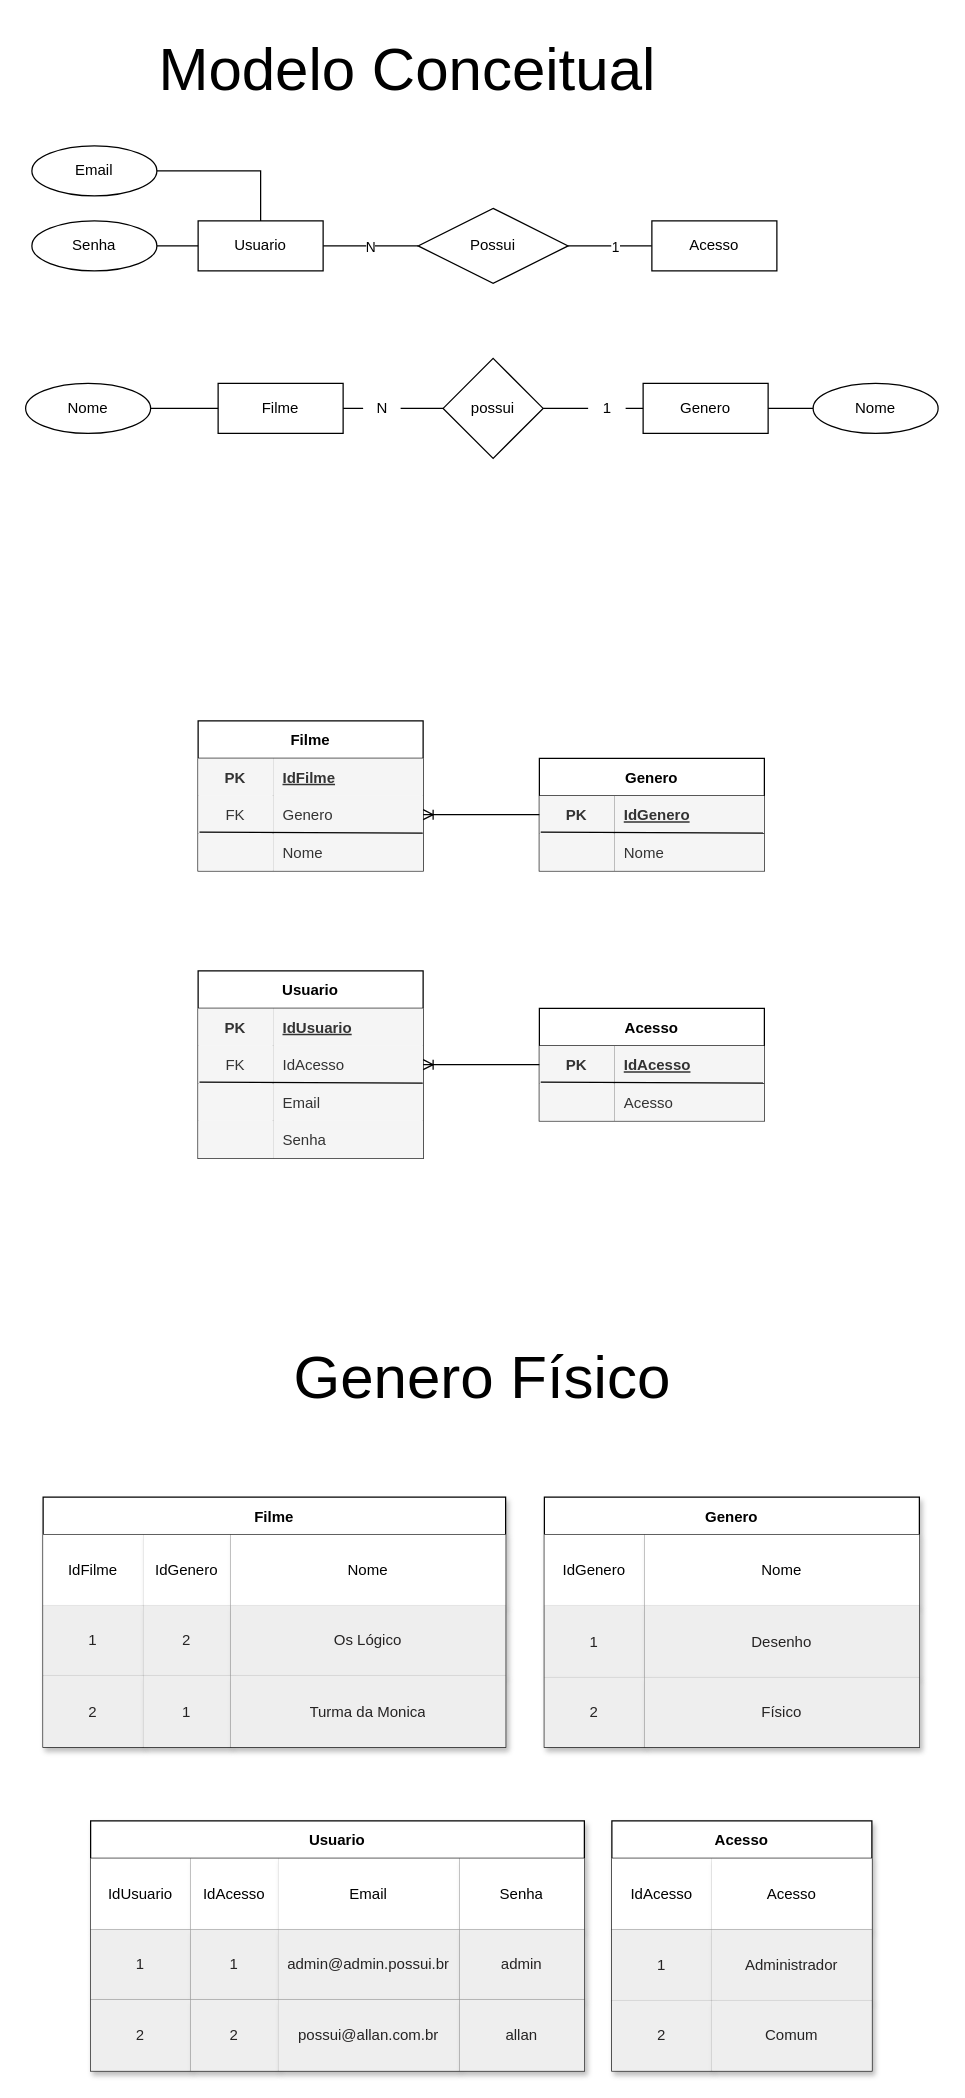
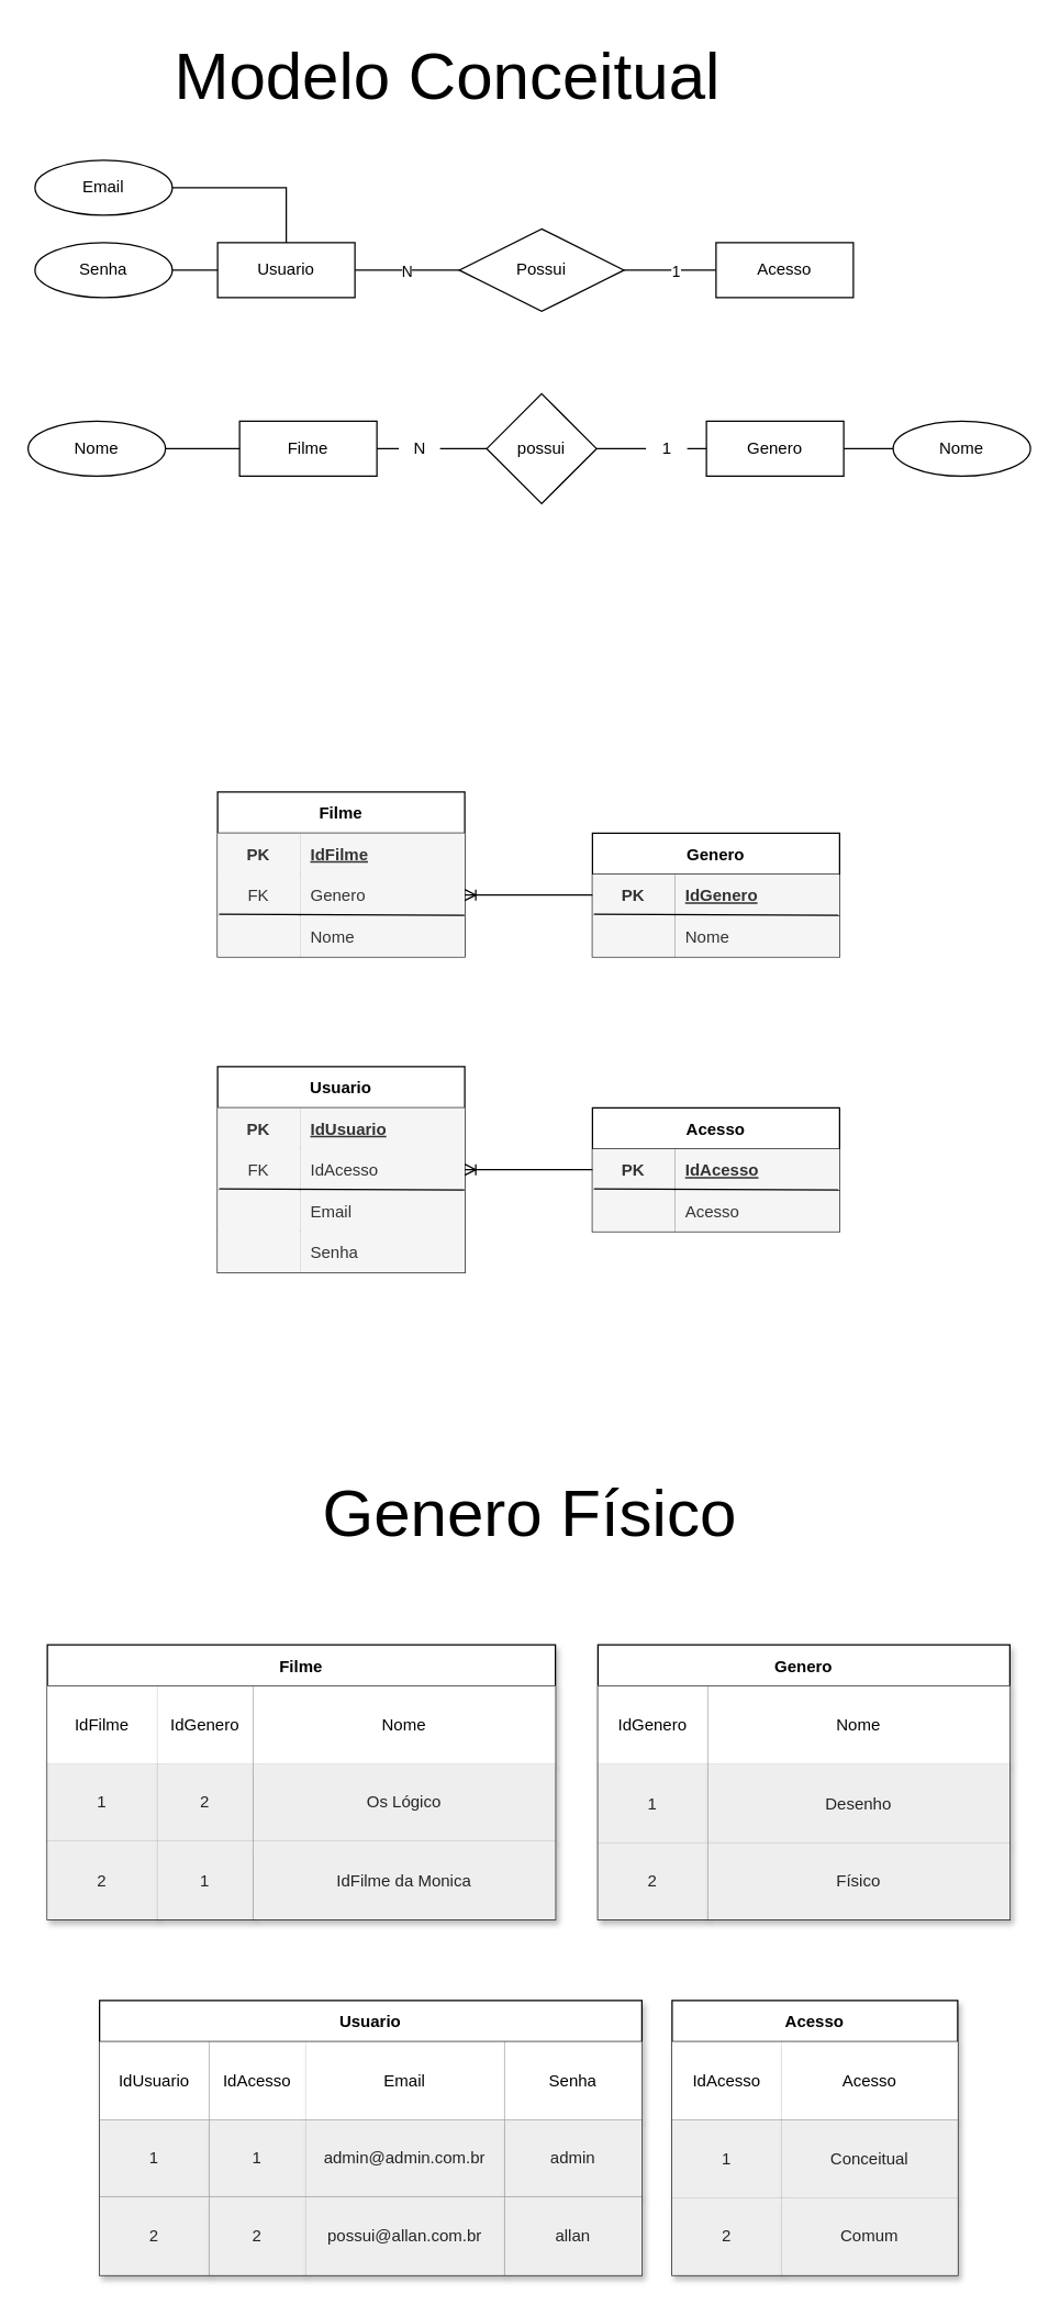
- <mxCell id="48" value="Turma da Monica" style="shape=partialRectangle;html=1;whiteSpace=wrap;connectable=0;top=0;left=0;bottom=0;right=0;overflow=hidden;shadow=1;labelBackgroundColor=none;fillColor=#eeeeee;strokeColor=#36393d;fontColor=#252323;" parent="45" vertex="1"><mxGeometry x="150" width="220" height="57" as="geometry"><mxRectangle width="220" height="57" as="alternateBounds" /></mxGeometry></mxCell>
+ <mxCell id="48" value="IdFilme da Monica" style="shape=partialRectangle;html=1;whiteSpace=wrap;connectable=0;top=0;left=0;bottom=0;right=0;overflow=hidden;shadow=1;labelBackgroundColor=none;fillColor=#eeeeee;strokeColor=#36393d;fontColor=#252323;" parent="45" vertex="1"><mxGeometry x="150" width="220" height="57" as="geometry"><mxRectangle width="220" height="57" as="alternateBounds" /></mxGeometry></mxCell>
- <mxCell id="113" value="admin@admin.possui.br" style="shape=partialRectangle;html=1;whiteSpace=wrap;connectable=0;top=0;left=0;bottom=0;right=0;overflow=hidden;shadow=1;labelBackgroundColor=none;fillColor=#eeeeee;strokeColor=#36393d;fontColor=#252323;" vertex="1" parent="110"><mxGeometry x="150" width="145" height="56" as="geometry"><mxRectangle width="145" height="56" as="alternateBounds" /></mxGeometry></mxCell>
+ <mxCell id="113" value="admin@admin.com.br" style="shape=partialRectangle;html=1;whiteSpace=wrap;connectable=0;top=0;left=0;bottom=0;right=0;overflow=hidden;shadow=1;labelBackgroundColor=none;fillColor=#eeeeee;strokeColor=#36393d;fontColor=#252323;" vertex="1" parent="110"><mxGeometry x="150" width="145" height="56" as="geometry"><mxRectangle width="145" height="56" as="alternateBounds" /></mxGeometry></mxCell>
- <mxCell id="100" value="Administrador" style="shape=partialRectangle;html=1;whiteSpace=wrap;connectable=0;top=0;left=0;bottom=0;right=0;overflow=hidden;shadow=1;labelBackgroundColor=none;fillColor=#eeeeee;strokeColor=#36393d;fontColor=#252323;" vertex="1" parent="98"><mxGeometry x="80" width="128" height="57" as="geometry"><mxRectangle width="128" height="57" as="alternateBounds" /></mxGeometry></mxCell>
+ <mxCell id="100" value="Conceitual" style="shape=partialRectangle;html=1;whiteSpace=wrap;connectable=0;top=0;left=0;bottom=0;right=0;overflow=hidden;shadow=1;labelBackgroundColor=none;fillColor=#eeeeee;strokeColor=#36393d;fontColor=#252323;" vertex="1" parent="98"><mxGeometry x="80" width="128" height="57" as="geometry"><mxRectangle width="128" height="57" as="alternateBounds" /></mxGeometry></mxCell>
